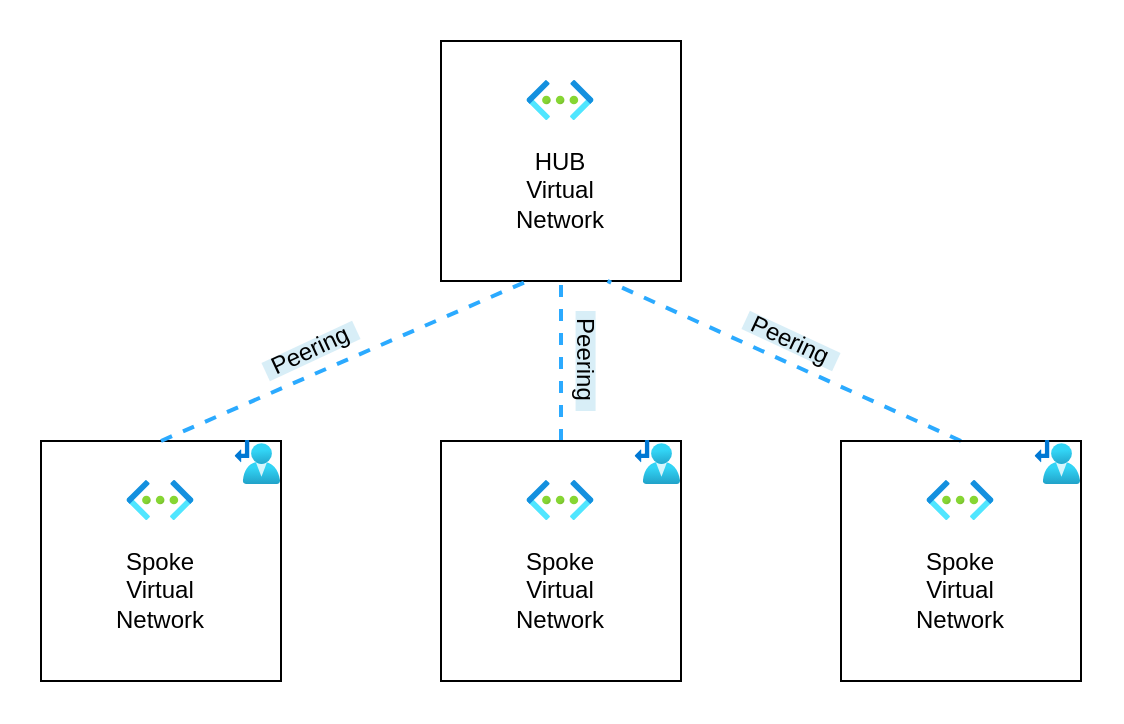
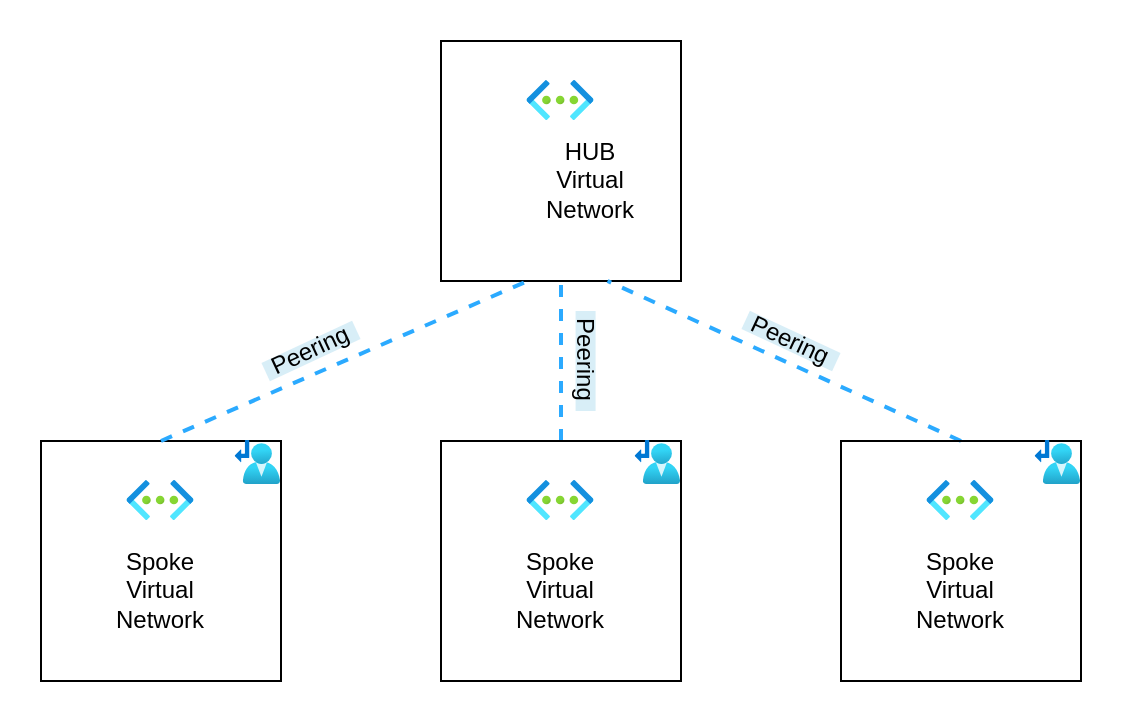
- <mxCell id="4" value="HUB Virtual Network" style="text;strokeColor=none;align=center;fillColor=none;html=1;verticalAlign=middle;whiteSpace=wrap;rounded=0;" vertex="1" parent="1"><mxGeometry x="250" y="80" width="60" height="30" as="geometry" /></mxCell>
+ <mxCell id="4" value="HUB Virtual Network" style="text;strokeColor=none;align=center;fillColor=none;html=1;verticalAlign=middle;whiteSpace=wrap;rounded=0;" vertex="1" parent="1"><mxGeometry x="265" y="75" width="60" height="30" as="geometry" /></mxCell>
